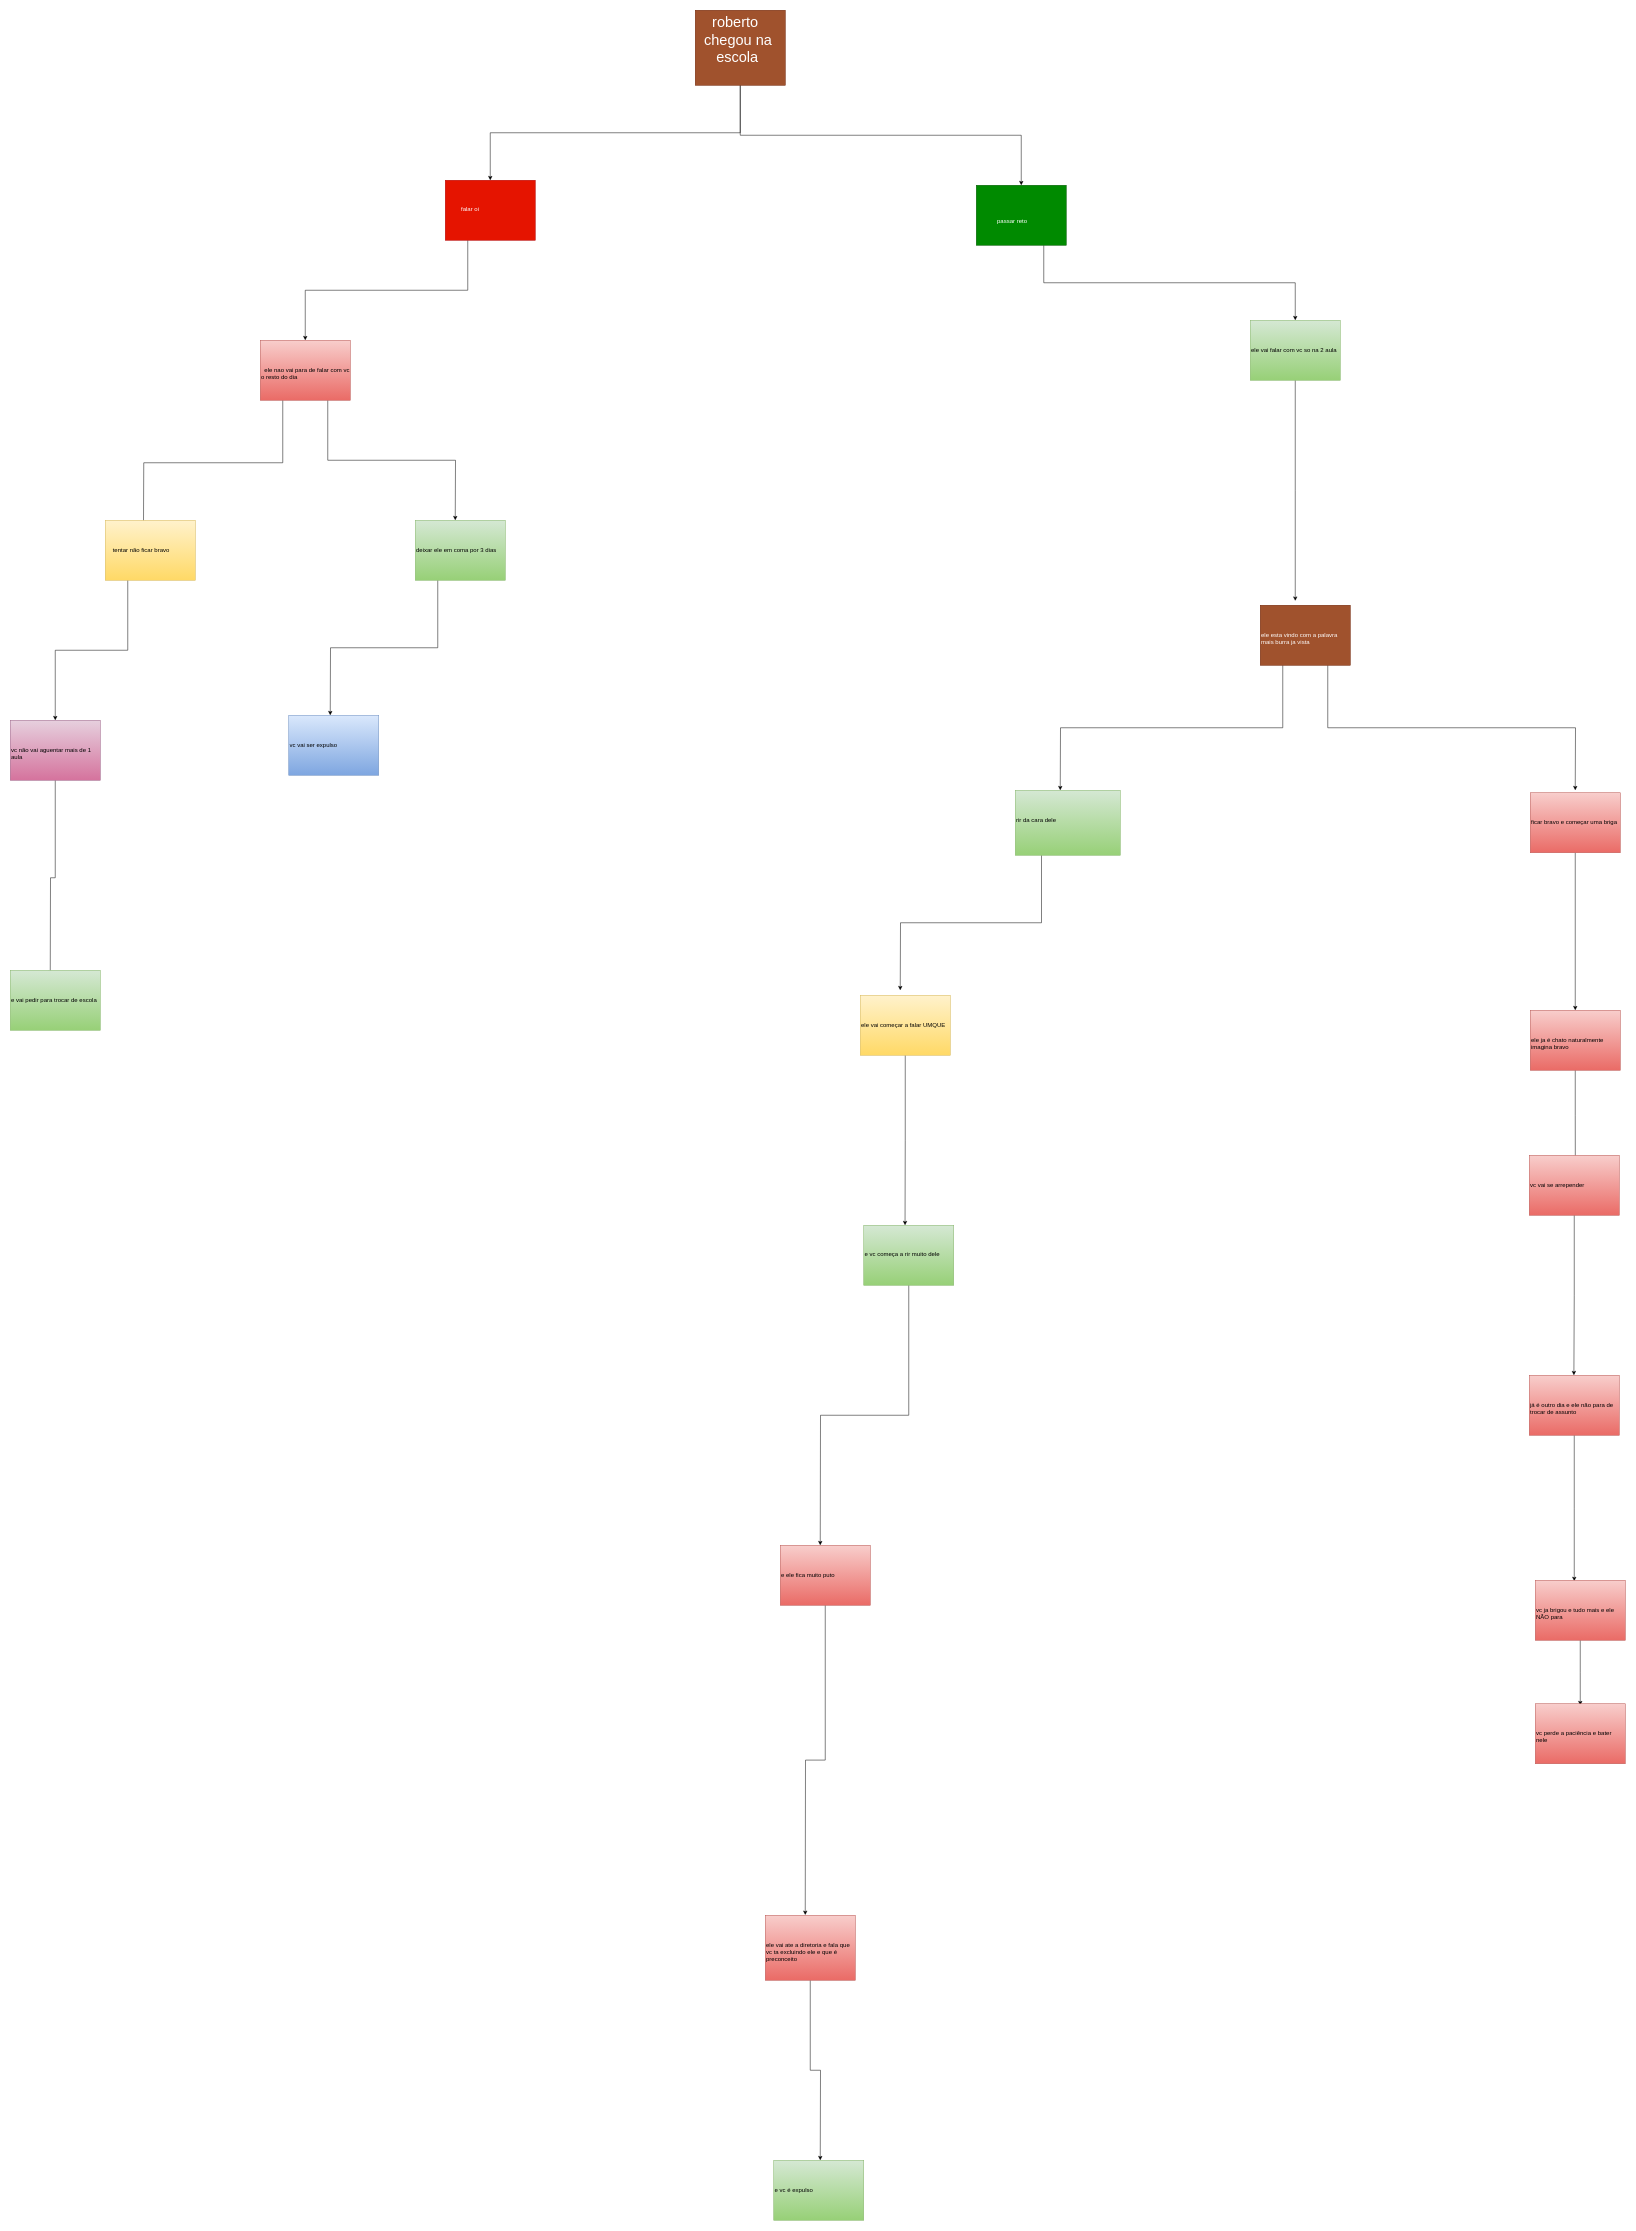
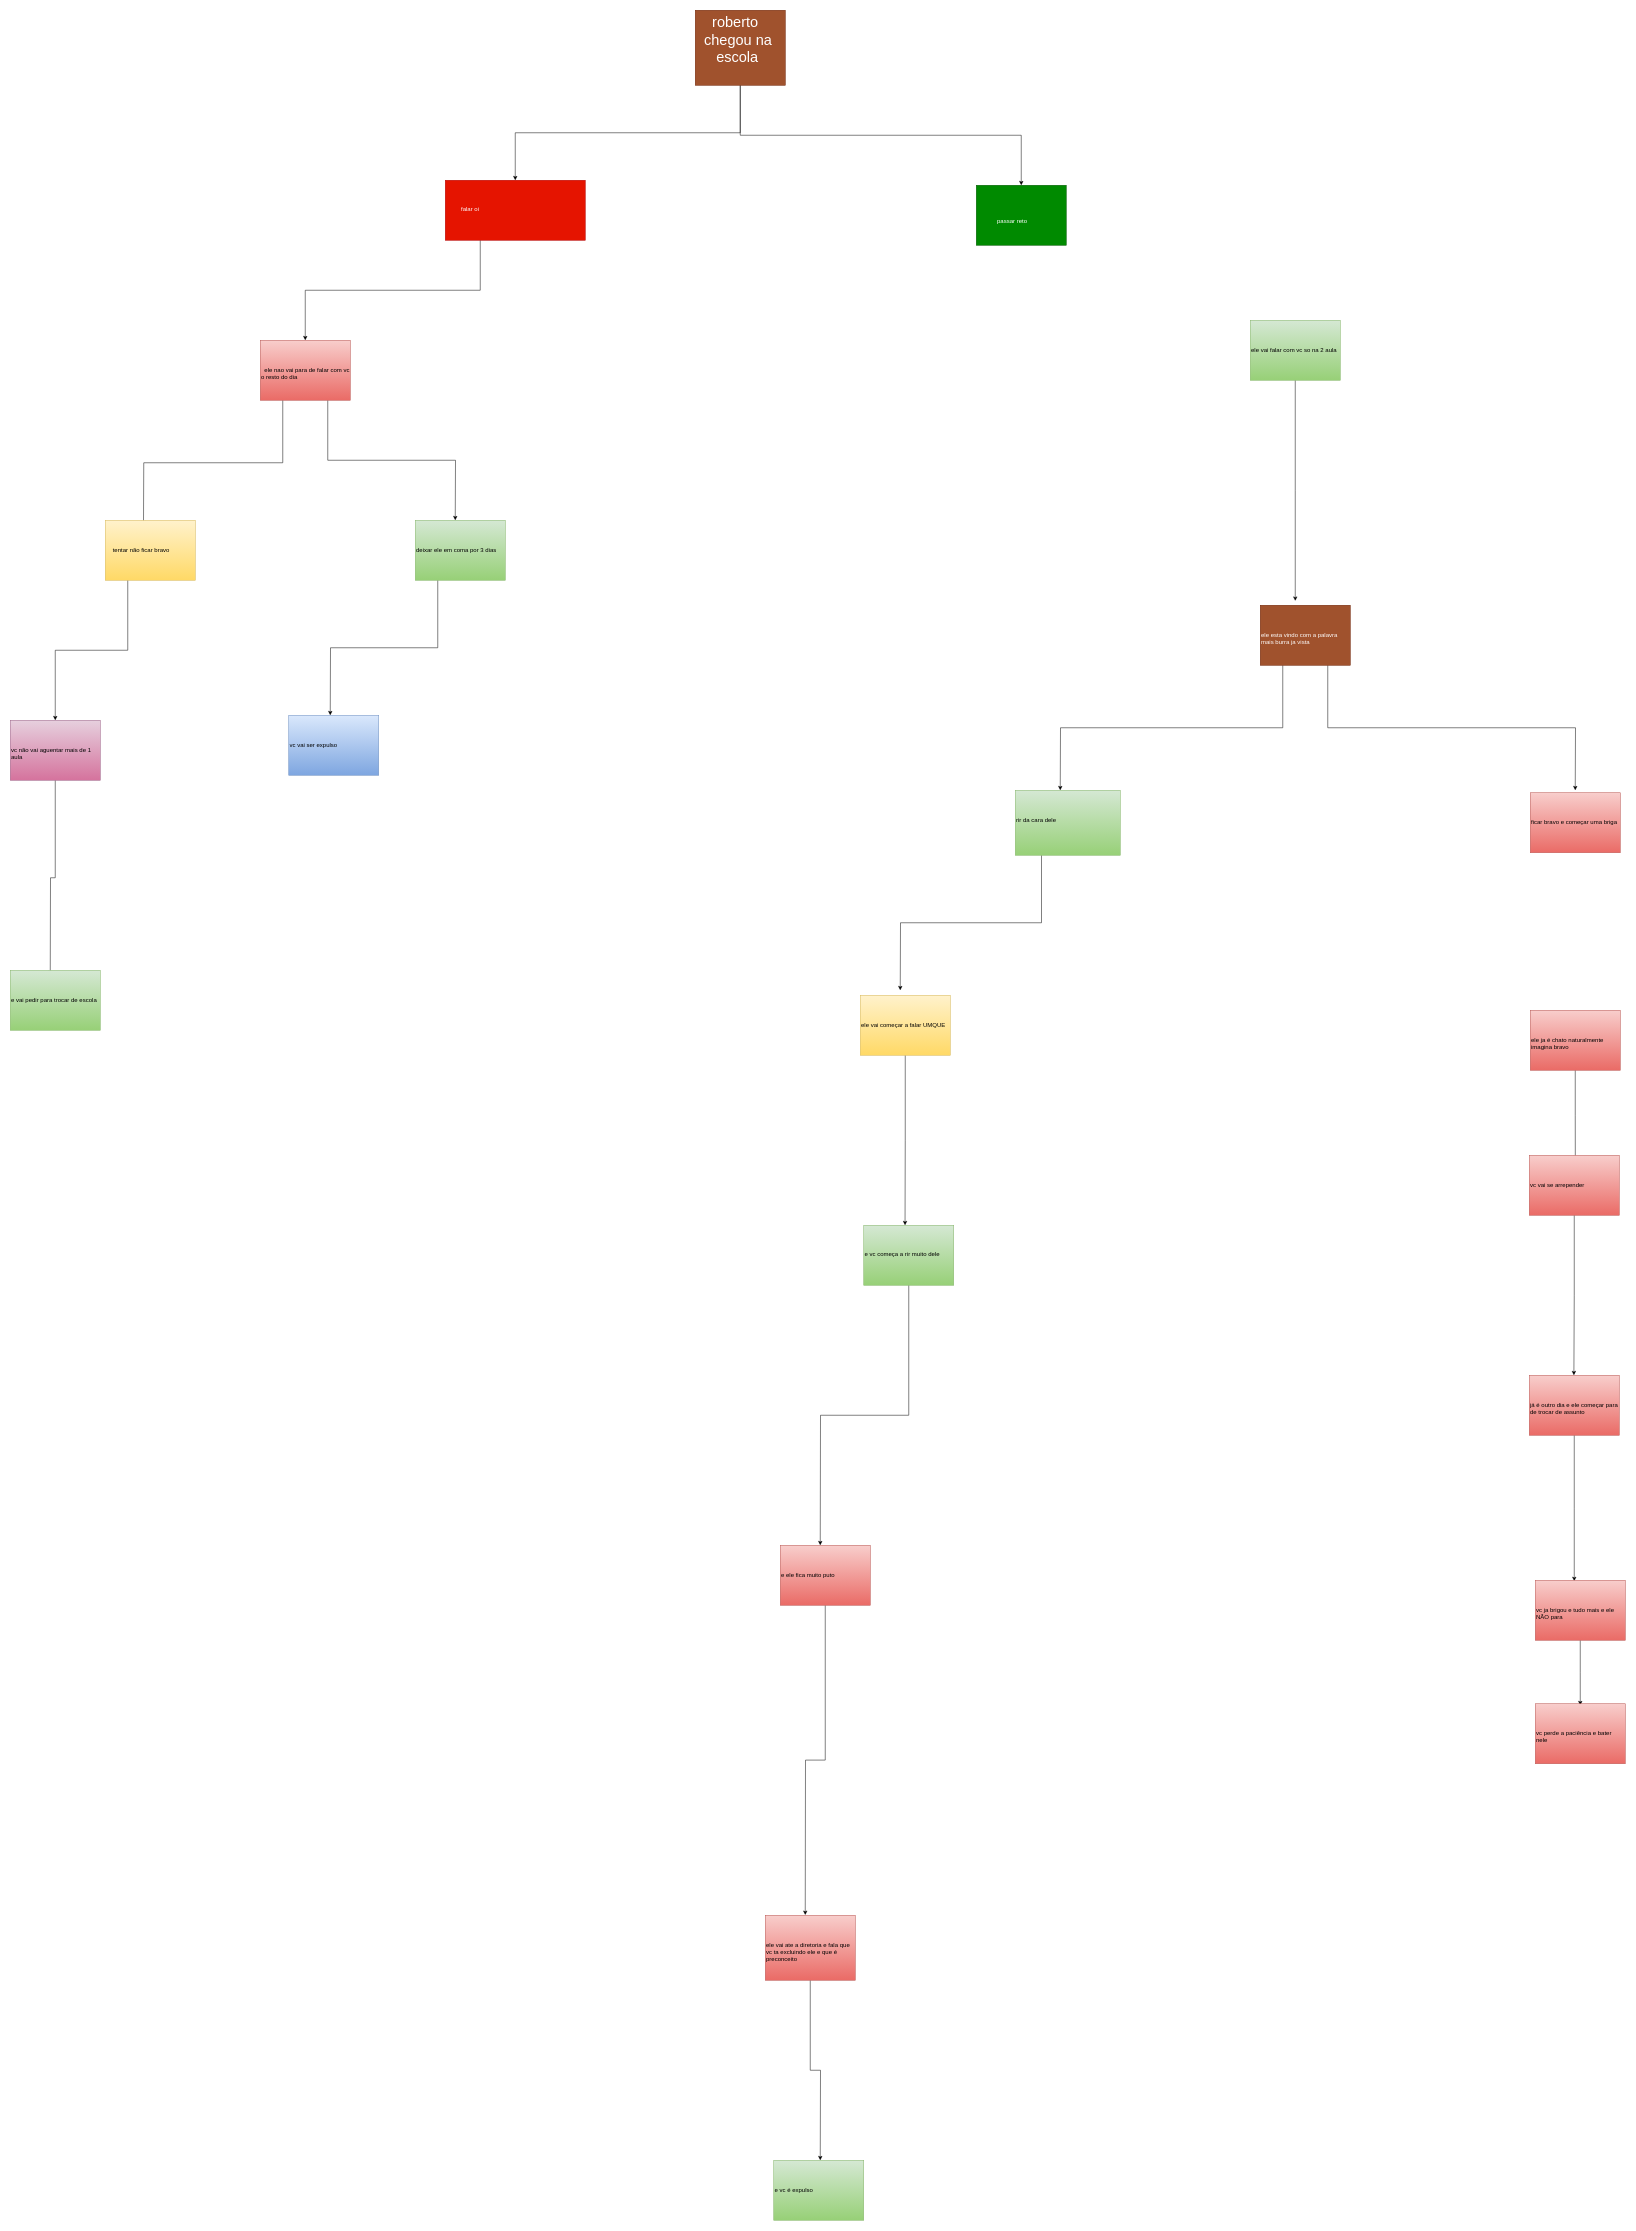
- <mxCell id="6" value="&lt;div&gt;&lt;br&gt;&lt;/div&gt;&lt;div&gt;&lt;br&gt;&lt;/div&gt;&lt;div&gt;&lt;br&gt;&lt;/div&gt;&lt;div&gt;&amp;nbsp; &amp;nbsp; &amp;nbsp; &amp;nbsp; &amp;nbsp;falar oi&amp;nbsp;&lt;/div&gt;" style="text;html=1;whiteSpace=wrap;overflow=hidden;rounded=0;fillColor=#e51400;fontColor=#ffffff;strokeColor=#B20000;" parent="1" vertex="1"><mxGeometry x="890" y="360" width="180" height="120" as="geometry" /></mxCell>
+ <mxCell id="6" value="&lt;div&gt;&lt;br&gt;&lt;/div&gt;&lt;div&gt;&lt;br&gt;&lt;/div&gt;&lt;div&gt;&lt;br&gt;&lt;/div&gt;&lt;div&gt;&amp;nbsp; &amp;nbsp; &amp;nbsp; &amp;nbsp; &amp;nbsp;falar oi&amp;nbsp;&lt;/div&gt;" style="text;html=1;whiteSpace=wrap;overflow=hidden;rounded=0;fillColor=#e51400;fontColor=#ffffff;strokeColor=#B20000;" parent="1" vertex="1"><mxGeometry x="890" y="360" width="280" height="120" as="geometry" /></mxCell>
- <mxCell id="7" style="edgeStyle=orthogonalEdgeStyle;rounded=0;orthogonalLoop=1;jettySize=auto;html=1;exitX=0.75;exitY=1;exitDx=0;exitDy=0;entryX=0.5;entryY=0;entryDx=0;entryDy=0;" parent="1" source="8" target="13" edge="1"><mxGeometry relative="1" as="geometry"><mxPoint x="2631.176" y="600" as="targetPoint" /></mxGeometry></mxCell>
- <mxCell id="26" style="edgeStyle=orthogonalEdgeStyle;rounded=0;orthogonalLoop=1;jettySize=auto;html=1;" parent="1" source="27" target="31" edge="1"><mxGeometry relative="1" as="geometry"><mxPoint x="3150" y="2040" as="targetPoint" /></mxGeometry></mxCell>
- <mxCell id="35" value="&lt;h1 style=&quot;margin-top: 0px;&quot;&gt;&lt;br&gt;&lt;/h1&gt;&lt;div&gt;já é outro dia e ele não para de trocar de assunto&amp;nbsp;&lt;/div&gt;" style="text;html=1;whiteSpace=wrap;overflow=hidden;rounded=0;fillColor=#f8cecc;gradientColor=#ea6b66;strokeColor=#b85450;" vertex="1" parent="1"><mxGeometry x="3058" y="2750" width="180" height="120" as="geometry" /></mxCell>
+ <mxCell id="35" value="&lt;h1 style=&quot;margin-top: 0px;&quot;&gt;&lt;br&gt;&lt;/h1&gt;&lt;div&gt;já é outro dia e ele começar para de trocar de assunto&amp;nbsp;&lt;/div&gt;" style="text;html=1;whiteSpace=wrap;overflow=hidden;rounded=0;fillColor=#f8cecc;gradientColor=#ea6b66;strokeColor=#b85450;" vertex="1" parent="1"><mxGeometry x="3058" y="2750" width="180" height="120" as="geometry" /></mxCell>
